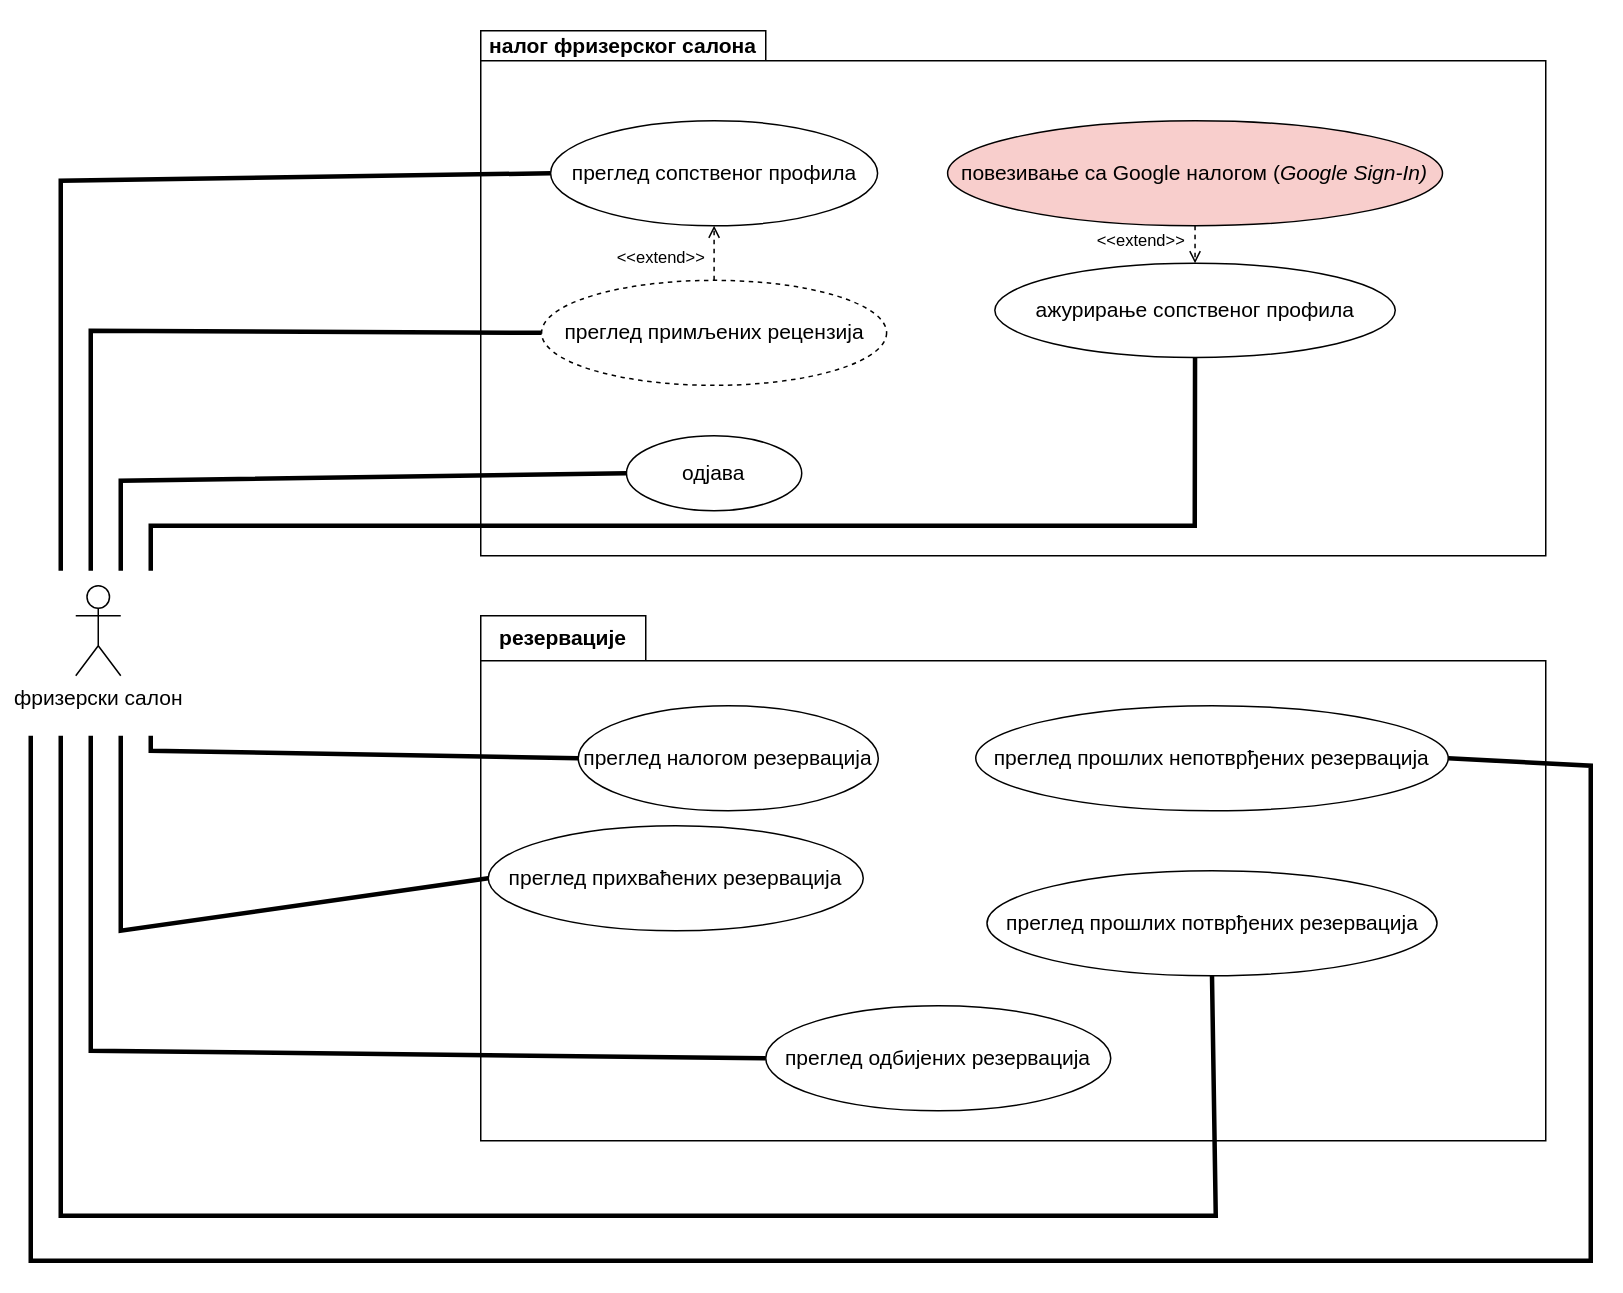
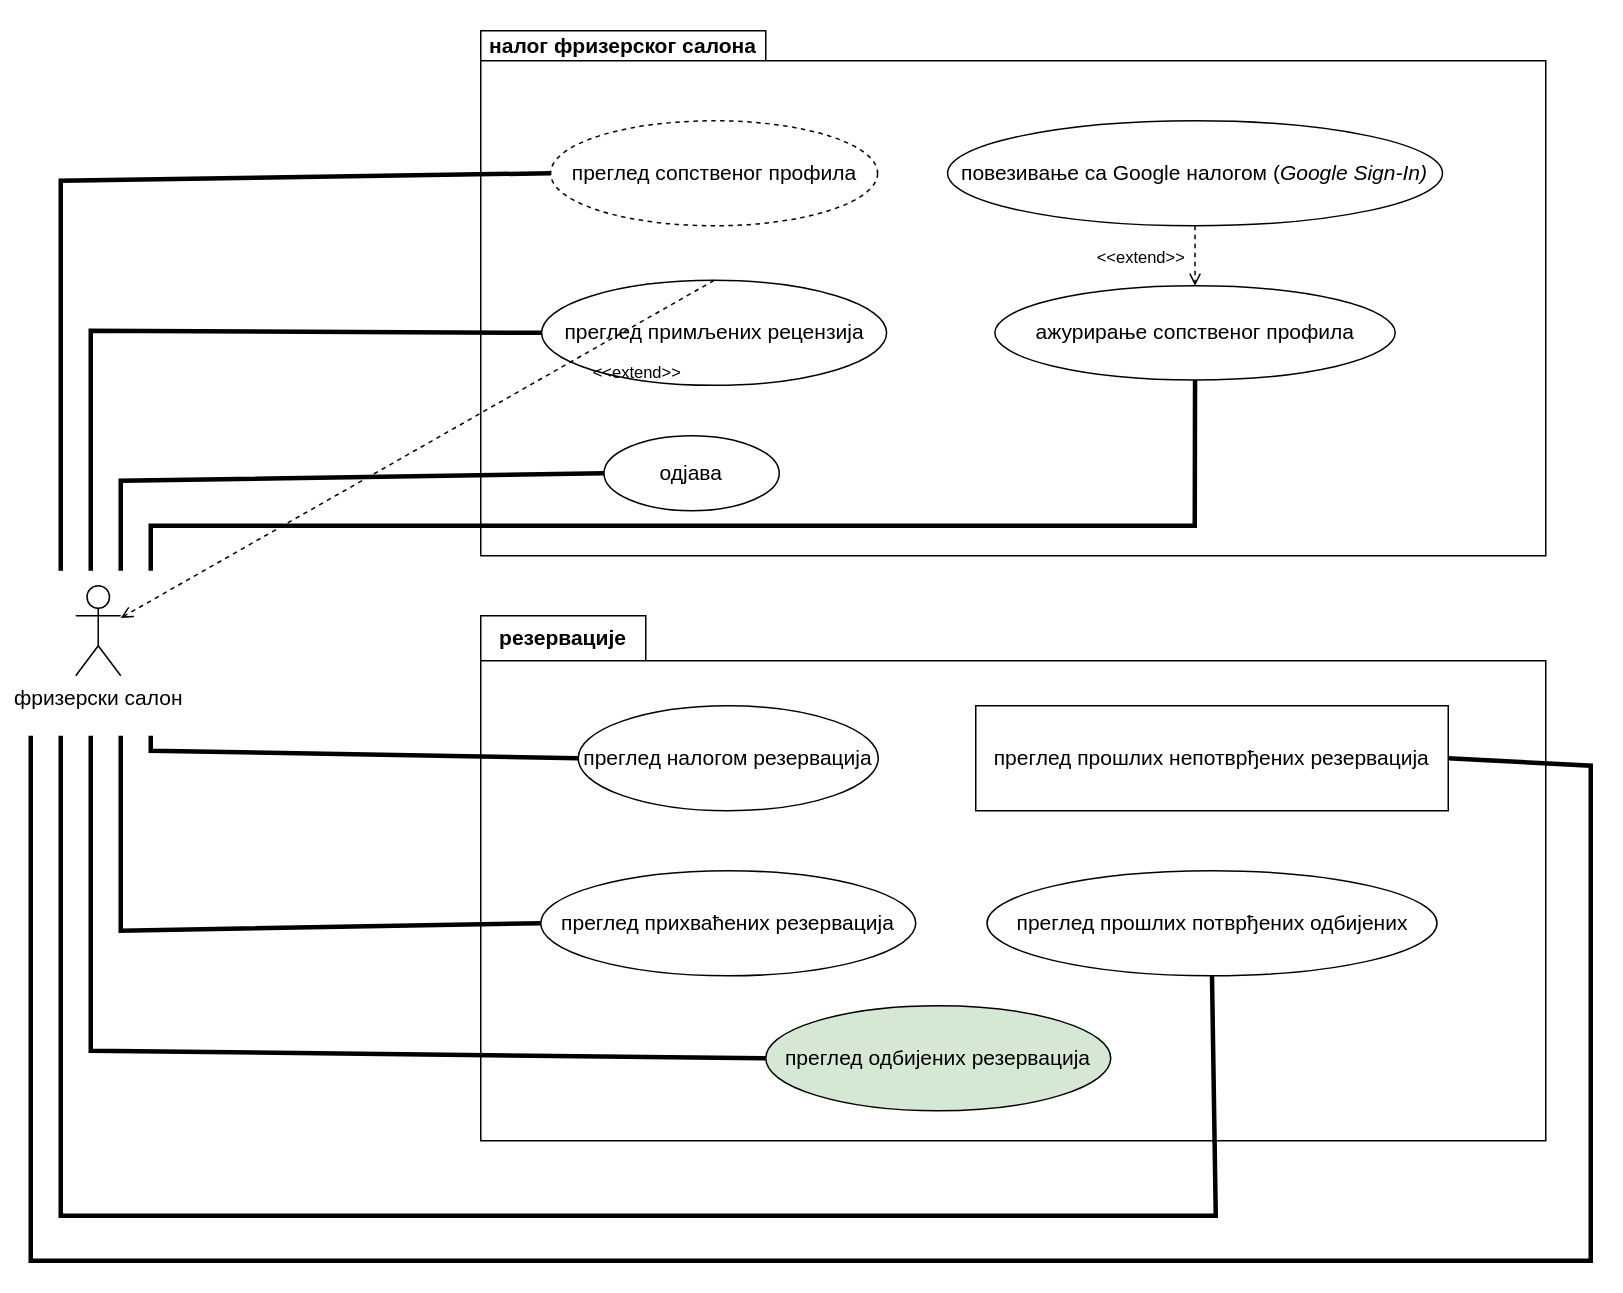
- <mxCell id="5" value="&lt;font style=&quot;font-size: 14px;&quot;&gt;преглед сопственог профила&lt;/font&gt;" style="ellipse;whiteSpace=wrap;html=1;" vertex="1" parent="3"><mxGeometry x="46.58" y="60" width="217.99" height="70" as="geometry" /></mxCell>
+ <mxCell id="5" value="&lt;font style=&quot;font-size: 14px;&quot;&gt;преглед сопственог профила&lt;/font&gt;" style="ellipse;whiteSpace=wrap;html=1;dashed=1;" vertex="1" parent="3"><mxGeometry x="46.58" y="60" width="217.99" height="70" as="geometry" /></mxCell>
- <mxCell id="7" value="&lt;font style=&quot;font-size: 14px;&quot;&gt;повезивање са Google налогом (&lt;i&gt;Google Sign-In)&lt;/i&gt;&lt;/font&gt;" style="ellipse;whiteSpace=wrap;html=1;fillColor=#f8cecc;" vertex="1" parent="3"><mxGeometry x="311.233" y="60.003" width="329.926" height="70" as="geometry" /></mxCell>
+ <mxCell id="7" value="&lt;font style=&quot;font-size: 14px;&quot;&gt;повезивање са Google налогом (&lt;i&gt;Google Sign-In)&lt;/i&gt;&lt;/font&gt;" style="ellipse;whiteSpace=wrap;html=1;" vertex="1" parent="3"><mxGeometry x="311.233" y="60.003" width="329.926" height="70" as="geometry" /></mxCell>
- <mxCell id="11" value="&amp;lt;&amp;lt;extend&amp;gt;&amp;gt;" style="html=1;verticalAlign=bottom;labelBackgroundColor=none;endArrow=open;endFill=0;dashed=1;rounded=0;exitX=0.5;exitY=0;exitDx=0;exitDy=0;entryX=0.5;entryY=1;entryDx=0;entryDy=0;" edge="1" parent="3" source="6" target="5"><mxGeometry x="-0.648" y="36" width="160" relative="1" as="geometry"><mxPoint x="100" y="210" as="sourcePoint" /><mxPoint x="260" y="210" as="targetPoint" /><mxPoint as="offset" /></mxGeometry></mxCell>
+ <mxCell id="11" value="&amp;lt;&amp;lt;extend&amp;gt;&amp;gt;" style="html=1;verticalAlign=bottom;labelBackgroundColor=none;endArrow=open;endFill=0;dashed=1;rounded=0;exitX=0.5;exitY=0;exitDx=0;exitDy=0;" edge="1" parent="3" source="6" target="2"><mxGeometry x="-0.648" y="36" width="160" relative="1" as="geometry"><mxPoint x="100" y="210" as="sourcePoint" /><mxPoint x="260" y="210" as="targetPoint" /><mxPoint as="offset" /></mxGeometry></mxCell>
- <mxCell id="8" value="&lt;span style=&quot;font-size: 14px;&quot;&gt;ажурирање сопственог профила&lt;/span&gt;" style="ellipse;whiteSpace=wrap;html=1;" vertex="1" parent="3"><mxGeometry x="342.72" y="155" width="266.95" height="62.82" as="geometry" /></mxCell>
+ <mxCell id="8" value="&lt;span style=&quot;font-size: 14px;&quot;&gt;ажурирање сопственог профила&lt;/span&gt;" style="ellipse;whiteSpace=wrap;html=1;" vertex="1" parent="3"><mxGeometry x="342.72" y="170" width="266.95" height="62.82" as="geometry" /></mxCell>
- <mxCell id="6" value="&lt;font style=&quot;font-size: 14px;&quot;&gt;преглед примљених рецензија&lt;/font&gt;" style="ellipse;whiteSpace=wrap;html=1;dashed=1;" vertex="1" parent="3"><mxGeometry x="40.57" y="166.41" width="230.01" height="70" as="geometry" /></mxCell>
+ <mxCell id="6" value="&lt;font style=&quot;font-size: 14px;&quot;&gt;преглед примљених рецензија&lt;/font&gt;" style="ellipse;whiteSpace=wrap;html=1;" vertex="1" parent="3"><mxGeometry x="40.57" y="166.41" width="230.01" height="70" as="geometry" /></mxCell>
- <mxCell id="9" value="&lt;font style=&quot;font-size: 14px;&quot;&gt;одјава&lt;/font&gt;" style="ellipse;whiteSpace=wrap;html=1;" vertex="1" parent="3"><mxGeometry x="97.15" y="270" width="116.85" height="50" as="geometry" /></mxCell>
+ <mxCell id="9" value="&lt;font style=&quot;font-size: 14px;&quot;&gt;одјава&lt;/font&gt;" style="ellipse;whiteSpace=wrap;html=1;" vertex="1" parent="3"><mxGeometry x="82.15" y="270" width="116.85" height="50" as="geometry" /></mxCell>
- <mxCell id="15" value="&lt;font style=&quot;font-size: 14px;&quot;&gt;преглед прошлих непотврђених резервација&lt;/font&gt;" style="ellipse;whiteSpace=wrap;html=1;" vertex="1" parent="12"><mxGeometry x="330" y="60" width="315" height="70" as="geometry" /></mxCell>
+ <mxCell id="15" value="&lt;font style=&quot;font-size: 14px;&quot;&gt;преглед прошлих непотврђених резервација&lt;/font&gt;" style="whiteSpace=wrap;html=1;rounded=0;" vertex="1" parent="12"><mxGeometry x="330" y="60" width="315" height="70" as="geometry" /></mxCell>
- <mxCell id="14" value="&lt;font style=&quot;font-size: 14px;&quot;&gt;преглед прихваћених резервација&lt;/font&gt;" style="ellipse;whiteSpace=wrap;html=1;" vertex="1" parent="12"><mxGeometry x="5" y="140" width="250" height="70" as="geometry" /></mxCell>
+ <mxCell id="14" value="&lt;font style=&quot;font-size: 14px;&quot;&gt;преглед прихваћених резервација&lt;/font&gt;" style="ellipse;whiteSpace=wrap;html=1;" vertex="1" parent="12"><mxGeometry x="40" y="170" width="250" height="70" as="geometry" /></mxCell>
- <mxCell id="17" value="&lt;font style=&quot;font-size: 14px;&quot;&gt;преглед прошлих потврђених резервација&lt;/font&gt;" style="ellipse;whiteSpace=wrap;html=1;" vertex="1" parent="12"><mxGeometry x="337.5" y="170" width="300" height="70" as="geometry" /></mxCell>
+ <mxCell id="17" value="&lt;font style=&quot;font-size: 14px;&quot;&gt;преглед прошлих потврђених одбијених&lt;/font&gt;" style="ellipse;whiteSpace=wrap;html=1;" vertex="1" parent="12"><mxGeometry x="337.5" y="170" width="300" height="70" as="geometry" /></mxCell>
- <mxCell id="16" value="&lt;font style=&quot;font-size: 14px;&quot;&gt;преглед одбијених резервација&lt;/font&gt;" style="ellipse;whiteSpace=wrap;html=1;" vertex="1" parent="12"><mxGeometry x="190" y="260" width="230" height="70" as="geometry" /></mxCell>
+ <mxCell id="16" value="&lt;font style=&quot;font-size: 14px;&quot;&gt;преглед одбијених резервација&lt;/font&gt;" style="ellipse;whiteSpace=wrap;html=1;fillColor=#d5e8d4;" vertex="1" parent="12"><mxGeometry x="190" y="260" width="230" height="70" as="geometry" /></mxCell>
